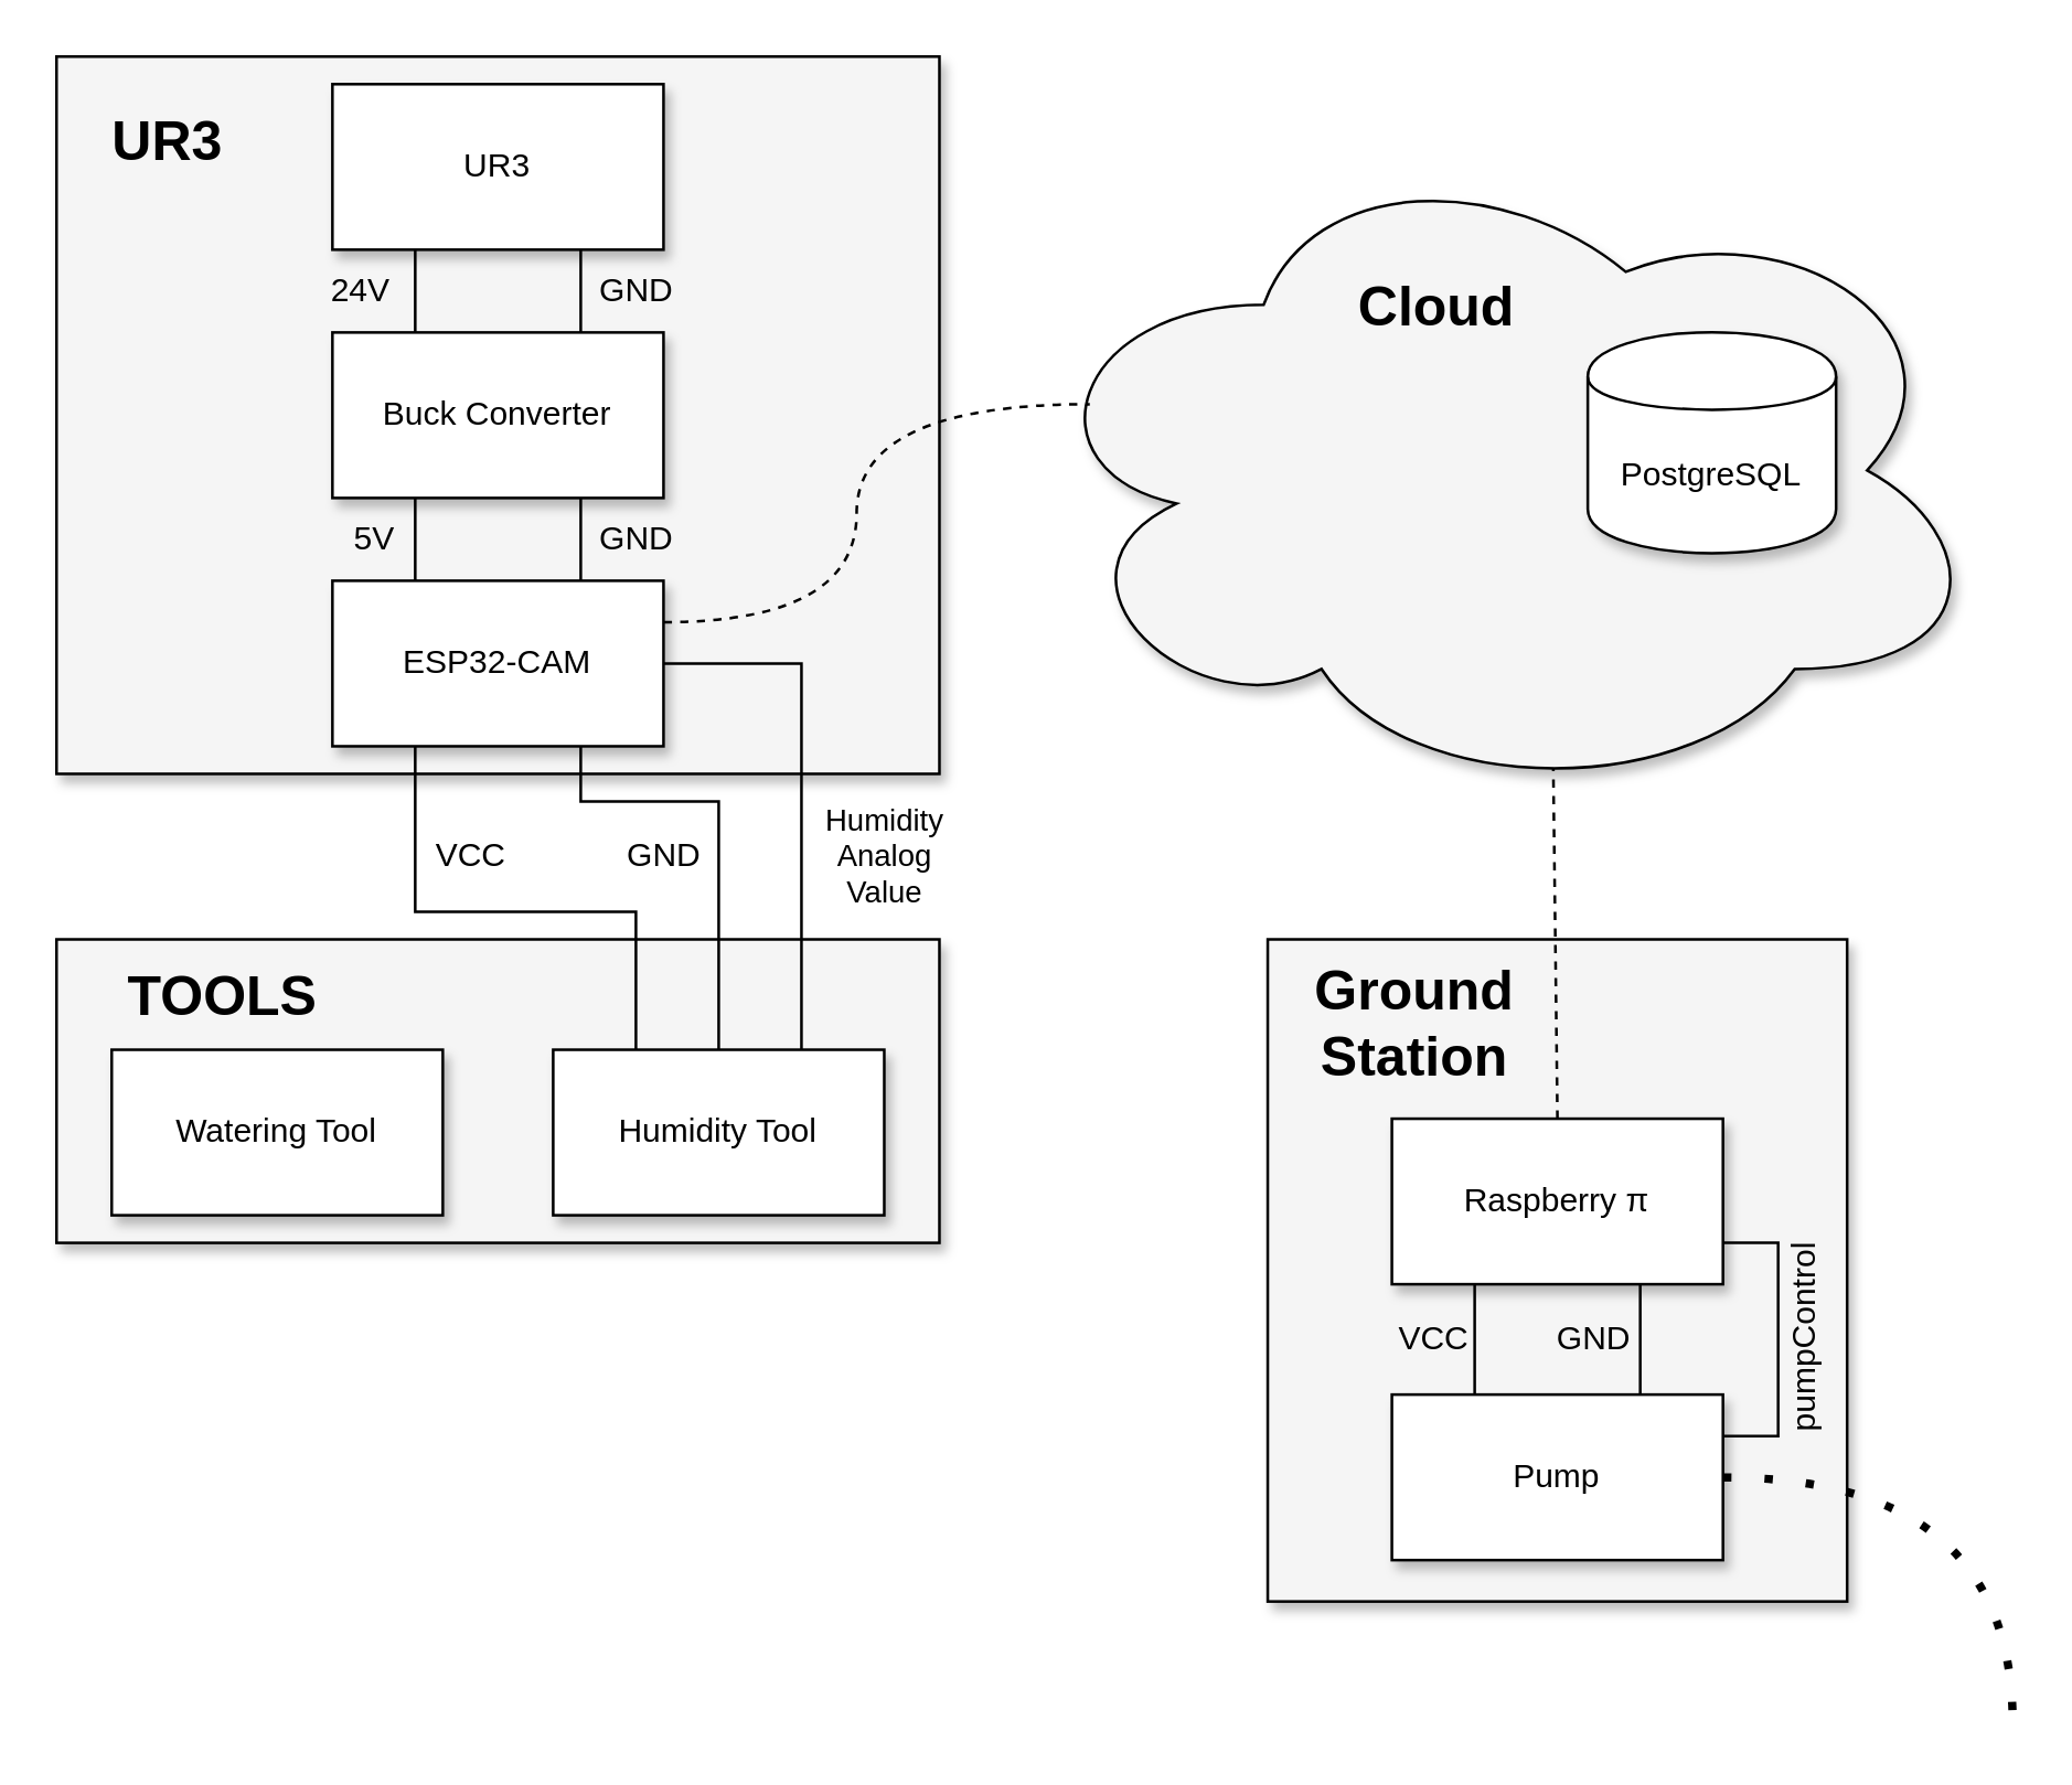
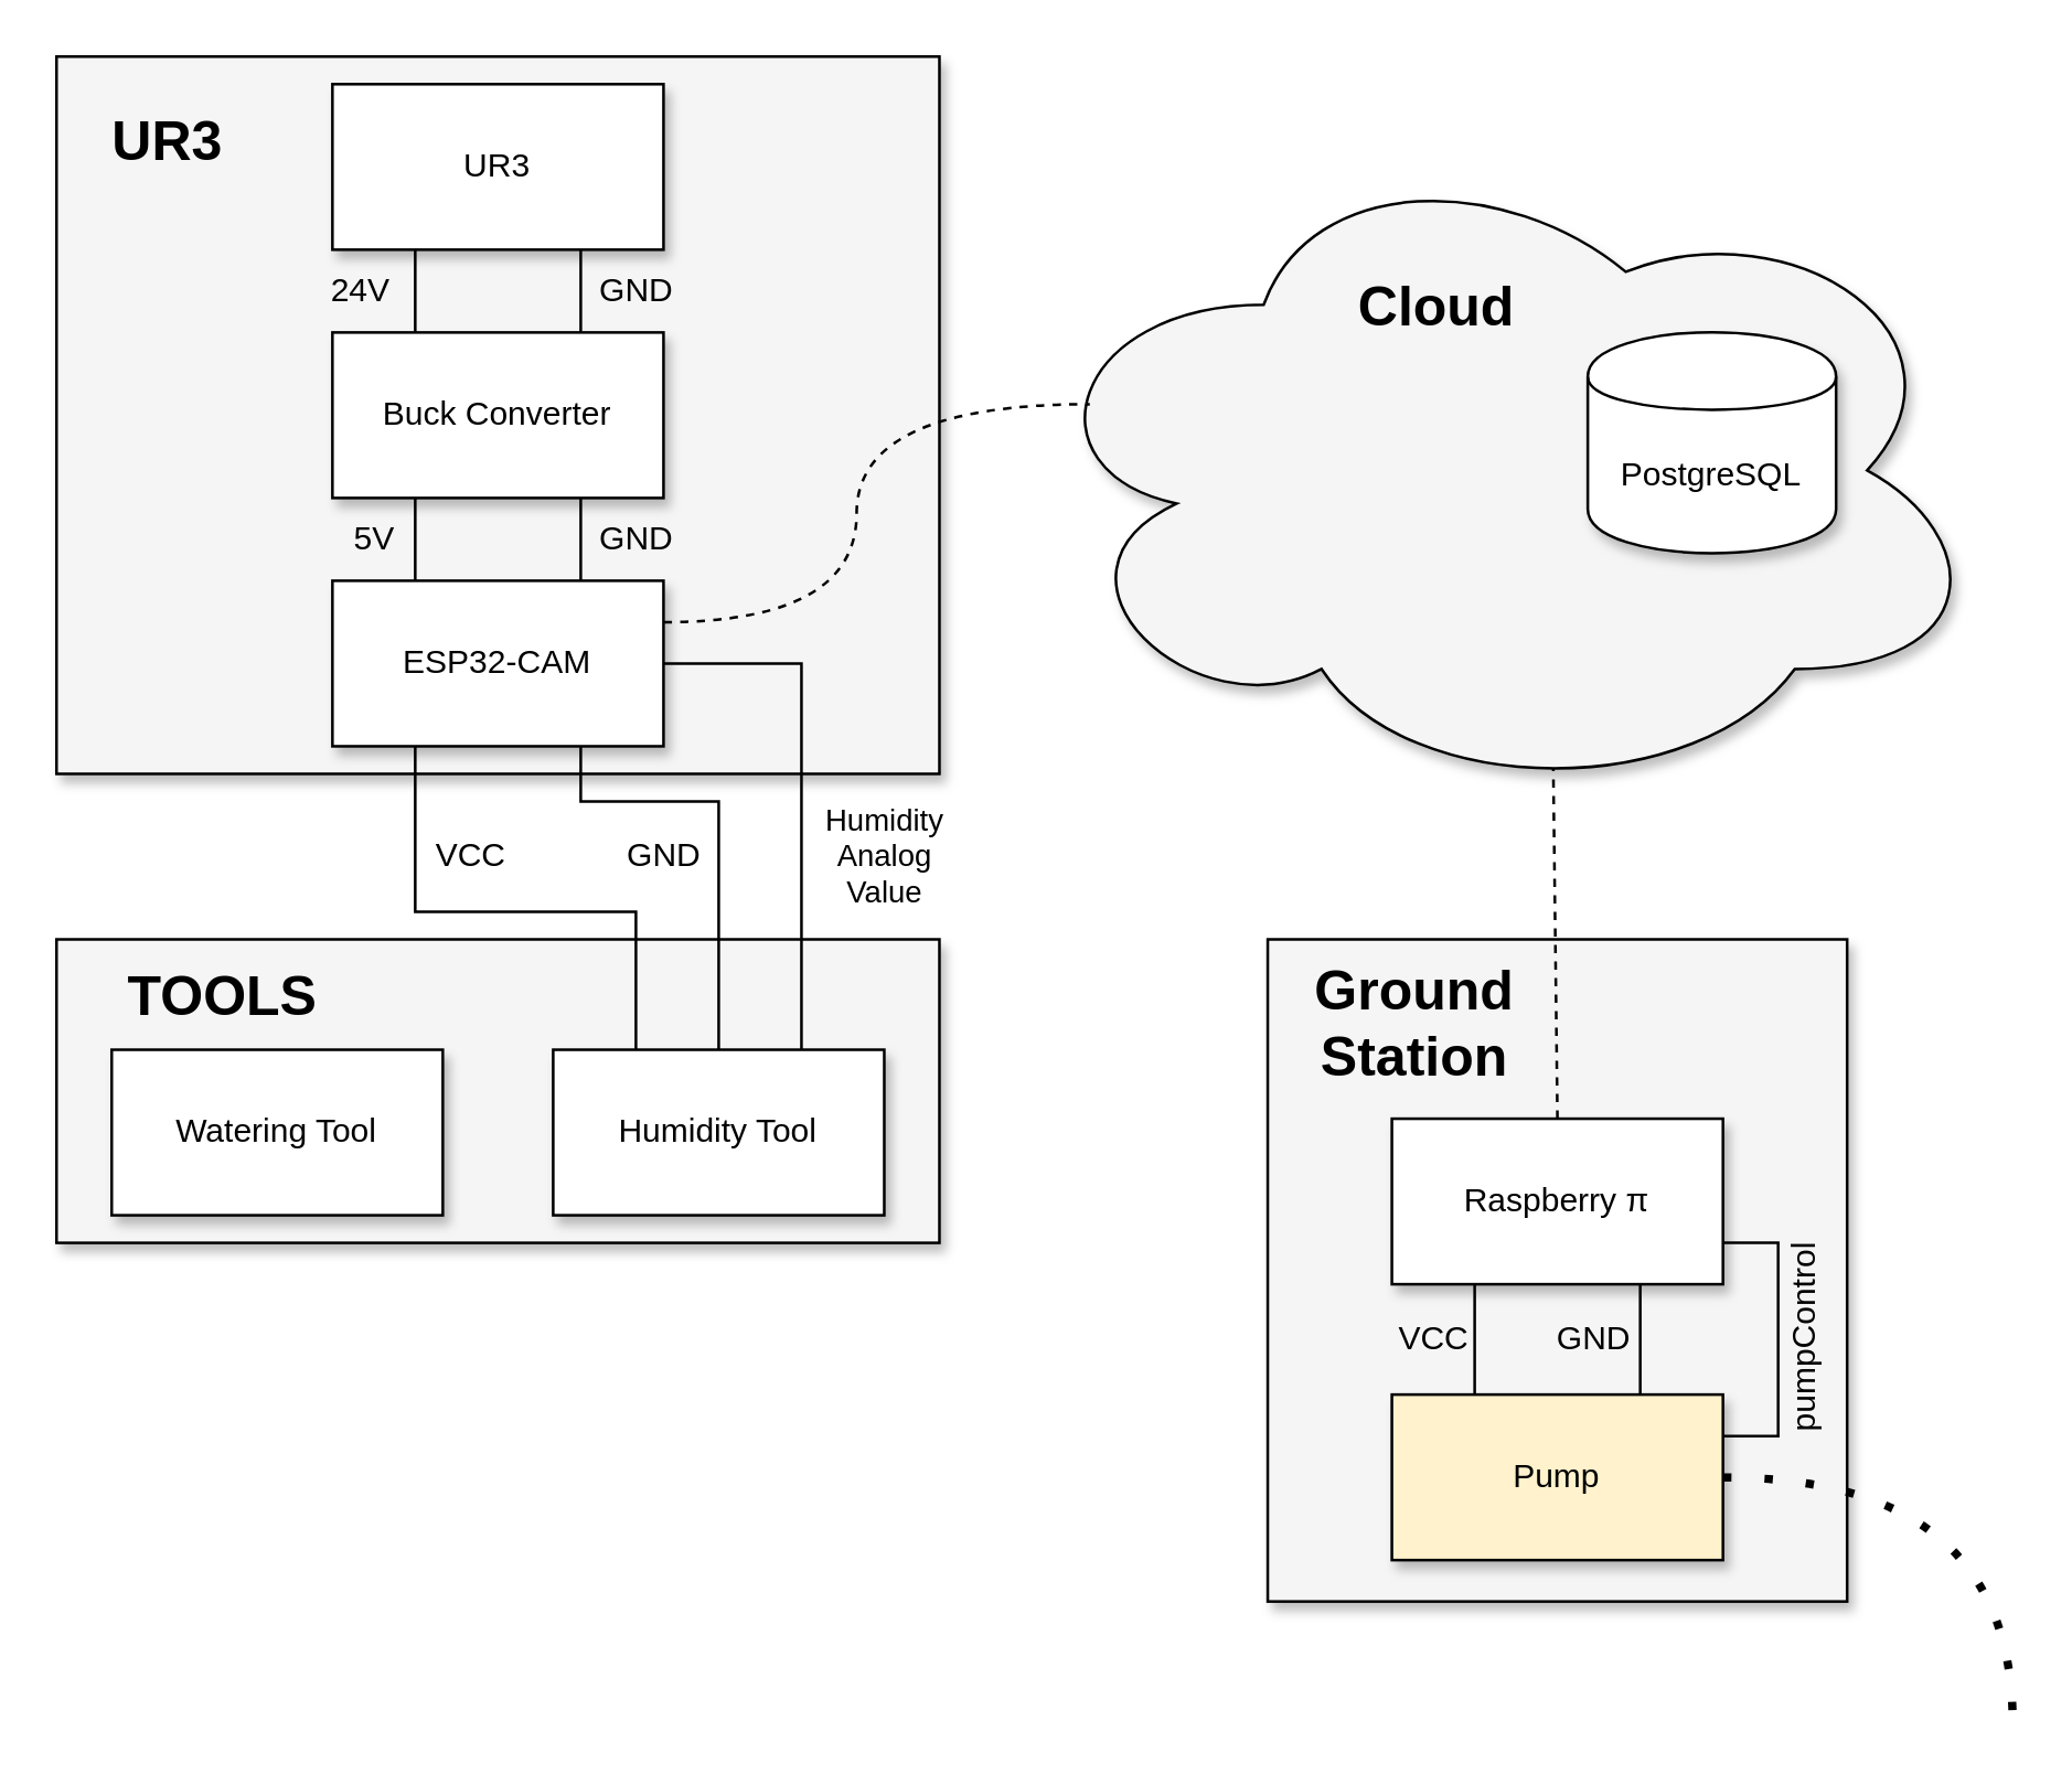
- <mxCell id="24" value="Pump" style="rounded=0;whiteSpace=wrap;html=1;shadow=1;" parent="1" vertex="1"><mxGeometry x="504" y="505" width="120" height="60" as="geometry" /></mxCell>
+ <mxCell id="24" value="Pump" style="rounded=0;whiteSpace=wrap;html=1;shadow=1;fillColor=#fff2cc;" parent="1" vertex="1"><mxGeometry x="504" y="505" width="120" height="60" as="geometry" /></mxCell>
